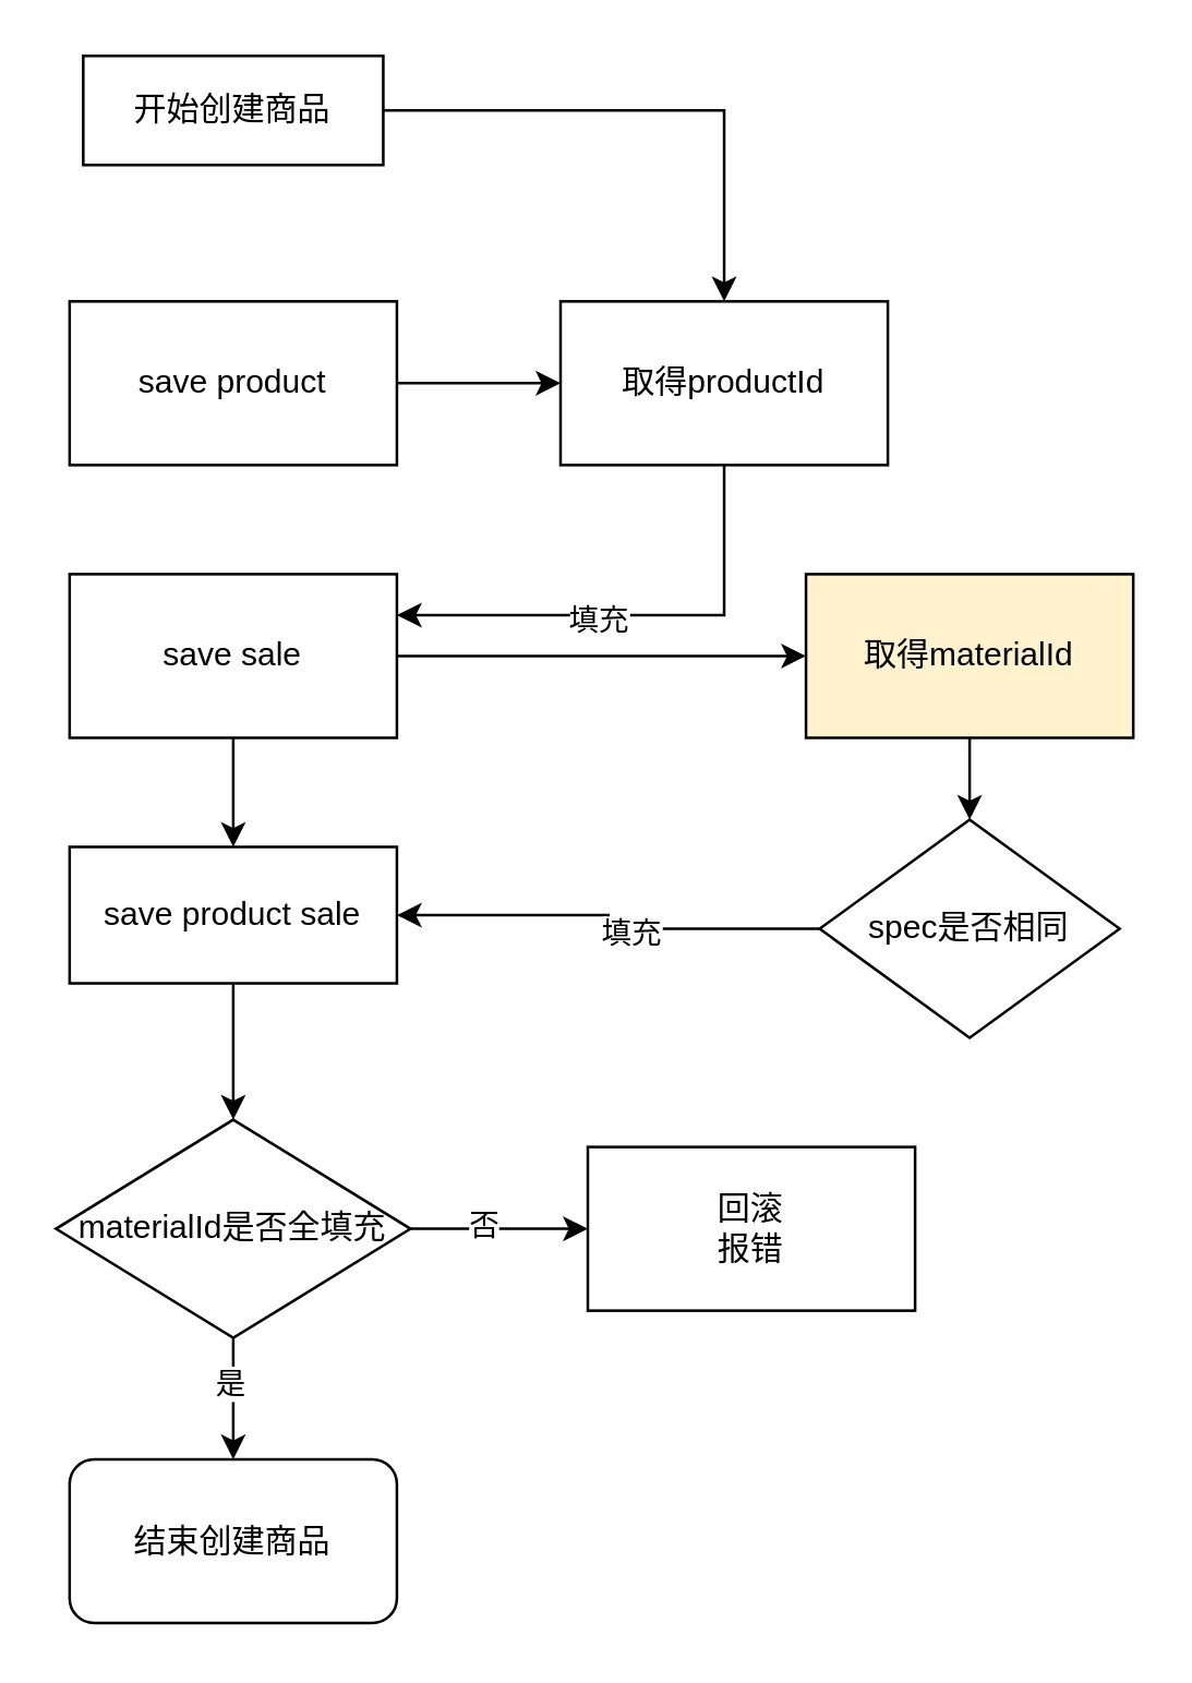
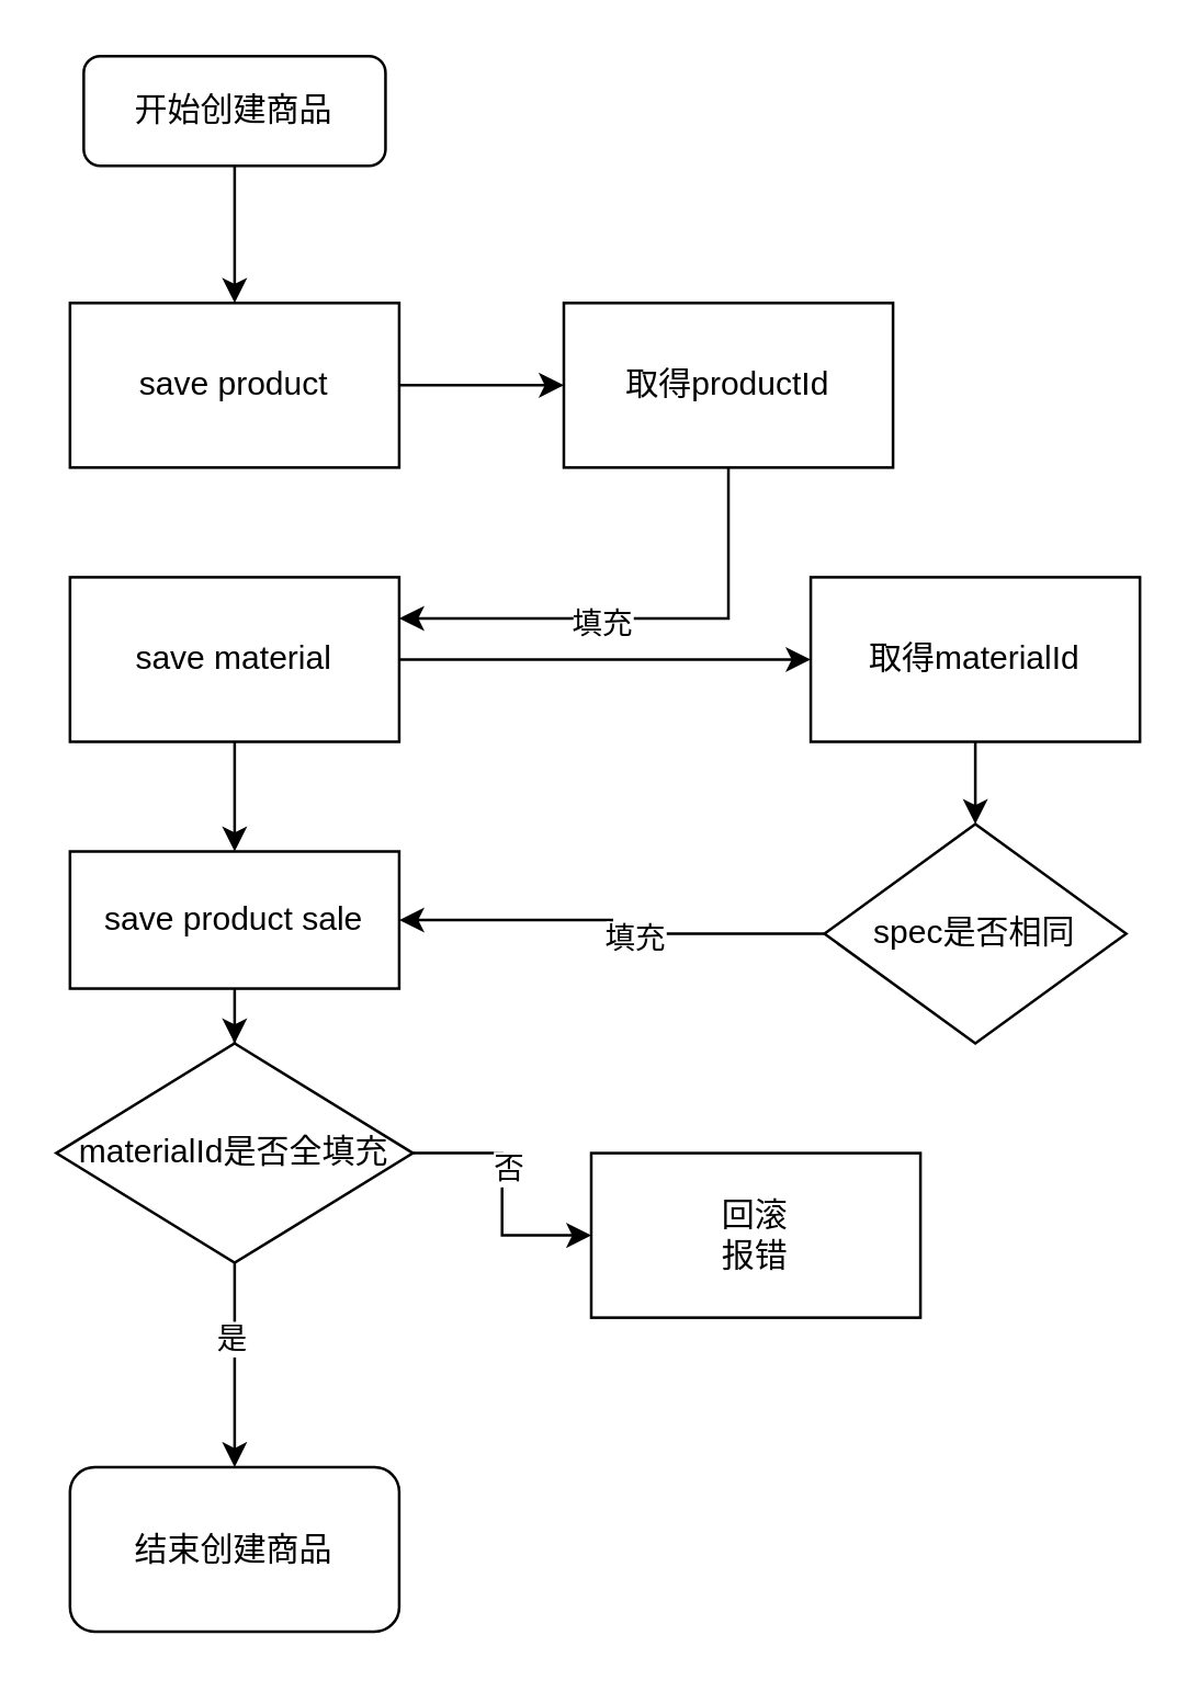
- <mxCell id="3" value="开始创建商品" style="whiteSpace=wrap;html=1;rounded=0;" vertex="1" parent="1"><mxGeometry x="30" y="20" width="110" height="40" as="geometry" /></mxCell>
+ <mxCell id="3" value="开始创建商品" style="rounded=1;whiteSpace=wrap;html=1;" vertex="1" parent="1"><mxGeometry x="30" y="20" width="110" height="40" as="geometry" /></mxCell>
- <mxCell id="2" value="" style="edgeStyle=orthogonalEdgeStyle;rounded=0;orthogonalLoop=1;jettySize=auto;html=1;" edge="1" parent="1" source="3" target="13"><mxGeometry relative="1" as="geometry" /></mxCell>
+ <mxCell id="2" value="" style="edgeStyle=orthogonalEdgeStyle;rounded=0;orthogonalLoop=1;jettySize=auto;html=1;" edge="1" parent="1" source="3" target="5"><mxGeometry relative="1" as="geometry" /></mxCell>
- <mxCell id="8" value="save sale" style="rounded=0;whiteSpace=wrap;html=1;" vertex="1" parent="1"><mxGeometry x="25" y="210" width="120" height="60" as="geometry" /></mxCell>
+ <mxCell id="8" value="save material" style="rounded=0;whiteSpace=wrap;html=1;" vertex="1" parent="1"><mxGeometry x="25" y="210" width="120" height="60" as="geometry" /></mxCell>
- <mxCell id="15" value="取得materialId" style="rounded=0;whiteSpace=wrap;html=1;fillColor=#fff2cc;" vertex="1" parent="1"><mxGeometry x="295" y="210" width="120" height="60" as="geometry" /></mxCell>
+ <mxCell id="15" value="取得materialId" style="rounded=0;whiteSpace=wrap;html=1;" vertex="1" parent="1"><mxGeometry x="295" y="210" width="120" height="60" as="geometry" /></mxCell>
- <mxCell id="23" value="materialId是否全填充" style="rhombus;whiteSpace=wrap;html=1;rounded=0;" vertex="1" parent="1"><mxGeometry x="20" y="410" width="130" height="80" as="geometry" /></mxCell>
+ <mxCell id="23" value="materialId是否全填充" style="rhombus;whiteSpace=wrap;html=1;rounded=0;" vertex="1" parent="1"><mxGeometry x="20" y="380" width="130" height="80" as="geometry" /></mxCell>
